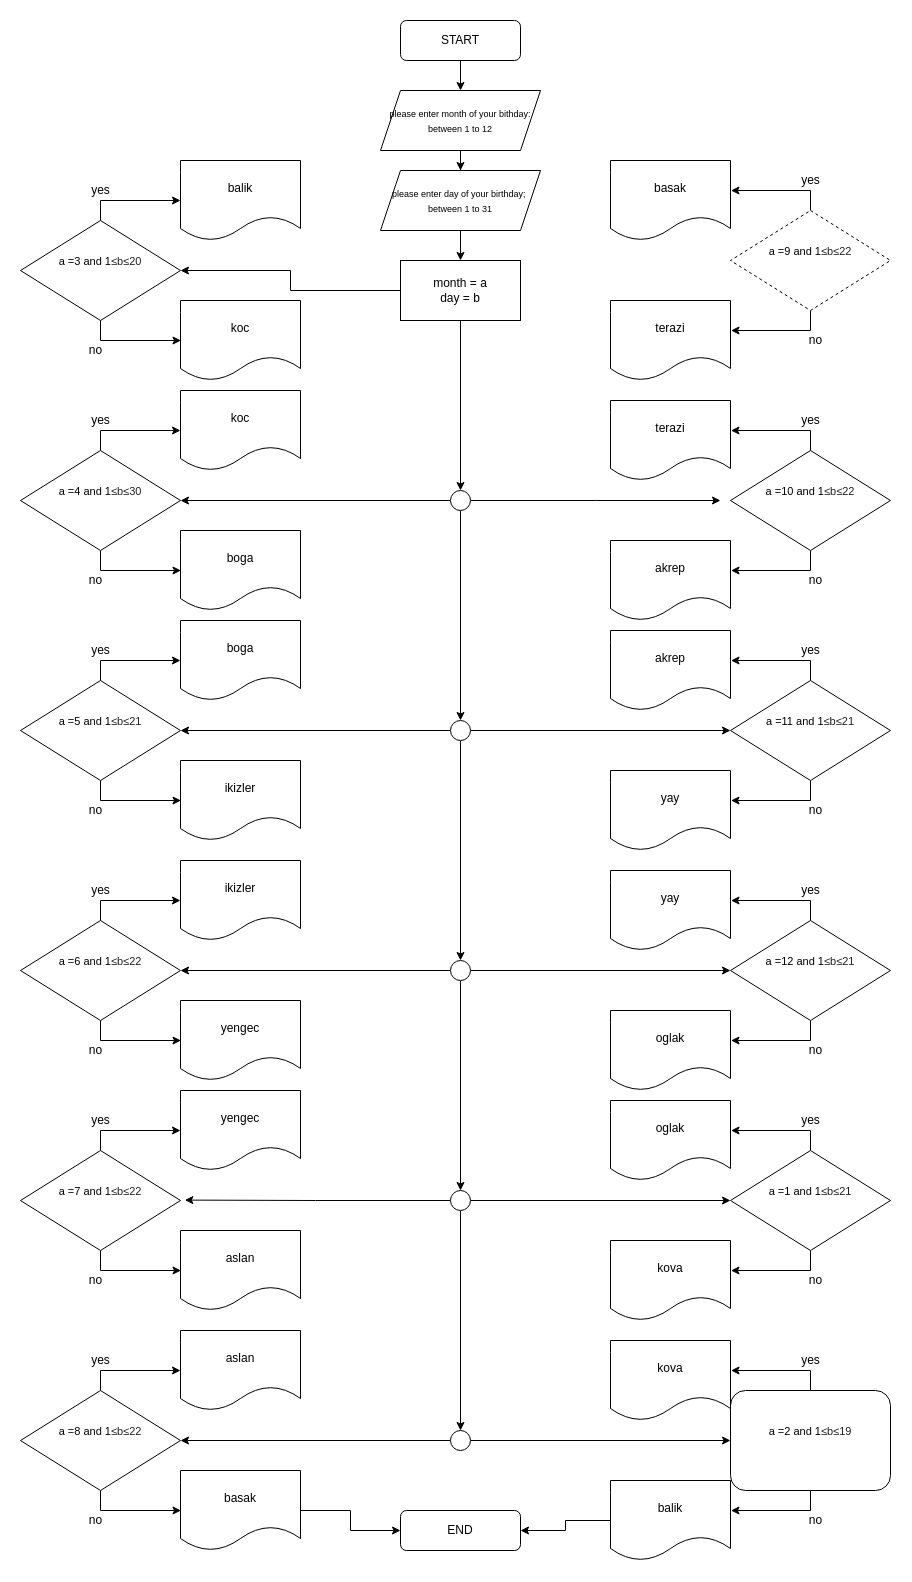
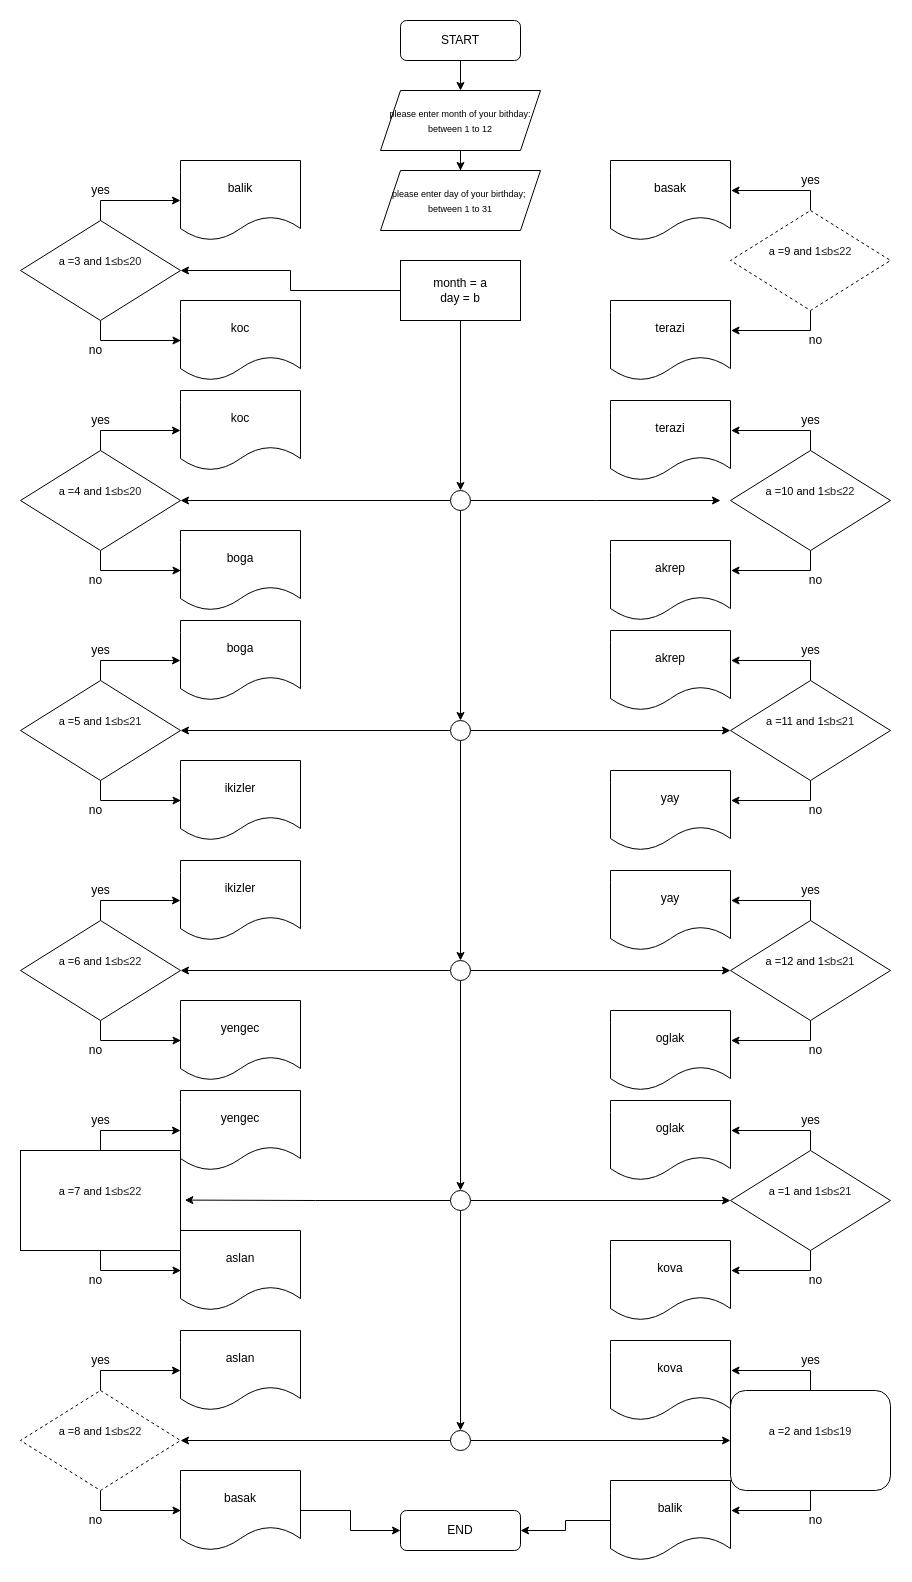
- <mxCell id="6" style="edgeStyle=orthogonalEdgeStyle;rounded=0;orthogonalLoop=1;jettySize=auto;html=1;entryX=0.5;entryY=0;entryDx=0;entryDy=0;" parent="1" source="7" target="10" edge="1"><mxGeometry relative="1" as="geometry" /></mxCell>
- <mxCell id="20" value="&lt;font style=&quot;font-size: 11px&quot;&gt;a =4 and 1&lt;span style=&quot;color: rgb(32 , 33 , 36) ; font-family: &amp;#34;arial&amp;#34; , sans-serif ; text-align: left ; background-color: rgb(255 , 255 , 255)&quot;&gt;≤b&lt;/span&gt;&lt;span style=&quot;color: rgb(32 , 33 , 36) ; font-family: &amp;#34;arial&amp;#34; , sans-serif ; text-align: left ; background-color: rgb(255 , 255 , 255)&quot;&gt;≤30&lt;/span&gt;&lt;br&gt;&amp;nbsp;&lt;/font&gt;" style="rhombus;whiteSpace=wrap;html=1;shadow=0;fontFamily=Helvetica;fontSize=12;align=center;strokeWidth=1;spacing=6;spacingTop=-4;" parent="1" vertex="1"><mxGeometry x="20" y="450" width="160" height="100" as="geometry" /></mxCell>
+ <mxCell id="20" value="&lt;font style=&quot;font-size: 11px&quot;&gt;a =4 and 1&lt;span style=&quot;color: rgb(32 , 33 , 36) ; font-family: &amp;#34;arial&amp;#34; , sans-serif ; text-align: left ; background-color: rgb(255 , 255 , 255)&quot;&gt;≤b&lt;/span&gt;&lt;span style=&quot;color: rgb(32 , 33 , 36) ; font-family: &amp;#34;arial&amp;#34; , sans-serif ; text-align: left ; background-color: rgb(255 , 255 , 255)&quot;&gt;≤20&lt;/span&gt;&lt;br&gt;&amp;nbsp;&lt;/font&gt;" style="rhombus;whiteSpace=wrap;html=1;shadow=0;fontFamily=Helvetica;fontSize=12;align=center;strokeWidth=1;spacing=6;spacingTop=-4;" parent="1" vertex="1"><mxGeometry x="20" y="450" width="160" height="100" as="geometry" /></mxCell>
- <mxCell id="41" value="&lt;font style=&quot;font-size: 11px&quot;&gt;a =7 and 1&lt;span style=&quot;color: rgb(32 , 33 , 36) ; font-family: &amp;#34;arial&amp;#34; , sans-serif ; text-align: left ; background-color: rgb(255 , 255 , 255)&quot;&gt;≤b&lt;/span&gt;&lt;span style=&quot;color: rgb(32 , 33 , 36) ; font-family: &amp;#34;arial&amp;#34; , sans-serif ; text-align: left ; background-color: rgb(255 , 255 , 255)&quot;&gt;≤22&lt;/span&gt;&lt;br&gt;&amp;nbsp;&lt;/font&gt;" style="rhombus;whiteSpace=wrap;html=1;shadow=0;fontFamily=Helvetica;fontSize=12;align=center;strokeWidth=1;spacing=6;spacingTop=-4;" parent="1" vertex="1"><mxGeometry x="20" y="1150" width="160" height="100" as="geometry" /></mxCell>
+ <mxCell id="41" value="&lt;font style=&quot;font-size: 11px&quot;&gt;a =7 and 1&lt;span style=&quot;color: rgb(32 , 33 , 36) ; font-family: &amp;#34;arial&amp;#34; , sans-serif ; text-align: left ; background-color: rgb(255 , 255 , 255)&quot;&gt;≤b&lt;/span&gt;&lt;span style=&quot;color: rgb(32 , 33 , 36) ; font-family: &amp;#34;arial&amp;#34; , sans-serif ; text-align: left ; background-color: rgb(255 , 255 , 255)&quot;&gt;≤22&lt;/span&gt;&lt;br&gt;&amp;nbsp;&lt;/font&gt;" style="whiteSpace=wrap;html=1;shadow=0;fontFamily=Helvetica;fontSize=12;align=center;strokeWidth=1;spacing=6;spacingTop=-4;rounded=0;" parent="1" vertex="1"><mxGeometry x="20" y="1150" width="160" height="100" as="geometry" /></mxCell>
- <mxCell id="48" value="&lt;font style=&quot;font-size: 11px&quot;&gt;a =8 and 1&lt;span style=&quot;color: rgb(32 , 33 , 36) ; font-family: &amp;#34;arial&amp;#34; , sans-serif ; text-align: left ; background-color: rgb(255 , 255 , 255)&quot;&gt;≤b&lt;/span&gt;&lt;span style=&quot;color: rgb(32 , 33 , 36) ; font-family: &amp;#34;arial&amp;#34; , sans-serif ; text-align: left ; background-color: rgb(255 , 255 , 255)&quot;&gt;≤22&lt;/span&gt;&lt;br&gt;&amp;nbsp;&lt;/font&gt;" style="rhombus;whiteSpace=wrap;html=1;shadow=0;fontFamily=Helvetica;fontSize=12;align=center;strokeWidth=1;spacing=6;spacingTop=-4;" parent="1" vertex="1"><mxGeometry x="20" y="1390" width="160" height="100" as="geometry" /></mxCell>
+ <mxCell id="48" value="&lt;font style=&quot;font-size: 11px&quot;&gt;a =8 and 1&lt;span style=&quot;color: rgb(32 , 33 , 36) ; font-family: &amp;#34;arial&amp;#34; , sans-serif ; text-align: left ; background-color: rgb(255 , 255 , 255)&quot;&gt;≤b&lt;/span&gt;&lt;span style=&quot;color: rgb(32 , 33 , 36) ; font-family: &amp;#34;arial&amp;#34; , sans-serif ; text-align: left ; background-color: rgb(255 , 255 , 255)&quot;&gt;≤22&lt;/span&gt;&lt;br&gt;&amp;nbsp;&lt;/font&gt;" style="rhombus;whiteSpace=wrap;html=1;shadow=0;fontFamily=Helvetica;fontSize=12;align=center;strokeWidth=1;spacing=6;spacingTop=-4;dashed=1;" parent="1" vertex="1"><mxGeometry x="20" y="1390" width="160" height="100" as="geometry" /></mxCell>
